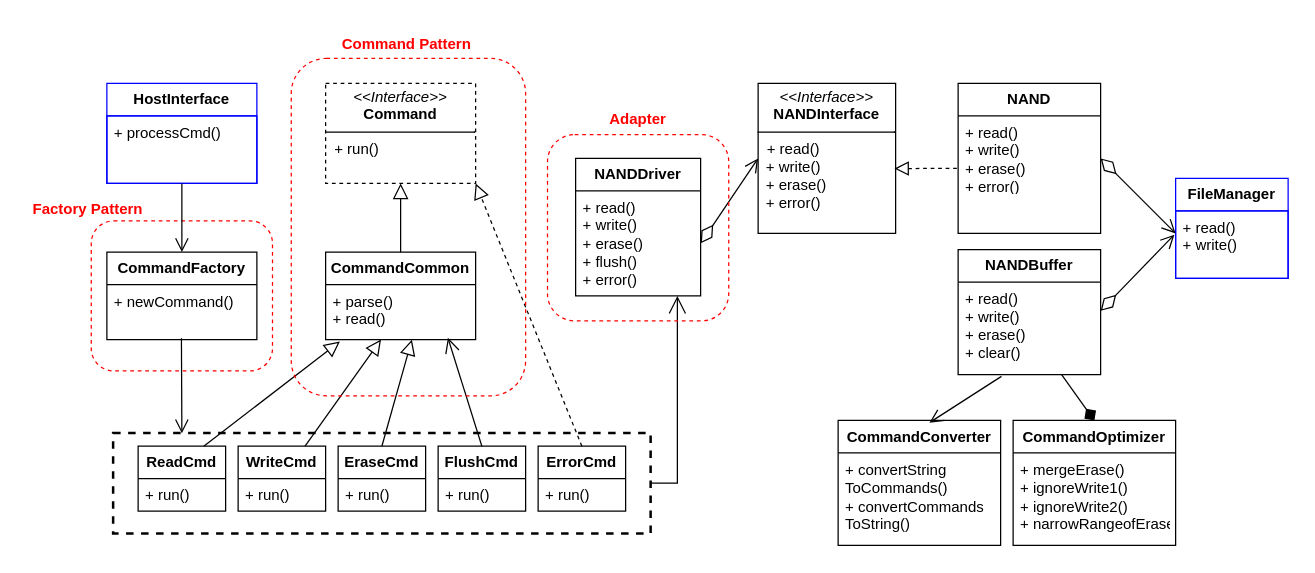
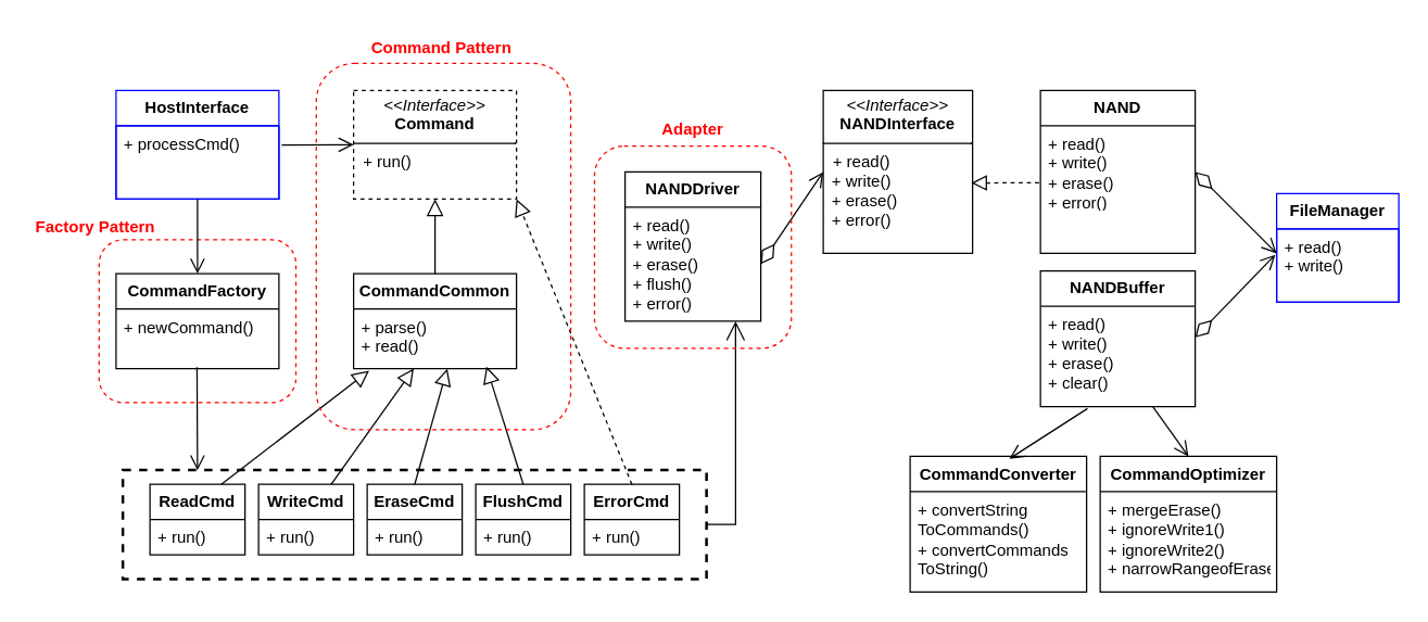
+ <mxCell id="39" value="" style="endArrow=open;endFill=1;endSize=9;html=1;rounded=0;entryX=0;entryY=0.5;entryDx=0;entryDy=0;exitX=1.017;exitY=0.263;exitDx=0;exitDy=0;exitPerimeter=0;" edge="1" parent="1" source="5" target="8"><mxGeometry width="160" relative="1" as="geometry"><mxPoint x="210" y="106" as="sourcePoint" /><mxPoint x="230" y="106" as="targetPoint" /></mxGeometry></mxCell>
- <mxCell id="30" value="" style="endArrow=open;endFill=0;endSize=10;html=1;rounded=0;exitX=0.5;exitY=0;exitDx=0;exitDy=0;entryX=0.815;entryY=0.964;entryDx=0;entryDy=0;entryPerimeter=0;" edge="1" parent="1" source="15" target="36"><mxGeometry width="160" relative="1" as="geometry"><mxPoint x="140" y="386.28" as="sourcePoint" /><mxPoint x="349" y="316.64" as="targetPoint" /></mxGeometry></mxCell>
+ <mxCell id="30" value="" style="endArrow=block;endFill=0;endSize=10;html=1;rounded=0;exitX=0.5;exitY=0;exitDx=0;exitDy=0;entryX=0.815;entryY=0.964;entryDx=0;entryDy=0;entryPerimeter=0;" edge="1" parent="1" source="15" target="36"><mxGeometry width="160" relative="1" as="geometry"><mxPoint x="140" y="386.28" as="sourcePoint" /><mxPoint x="349" y="316.64" as="targetPoint" /></mxGeometry></mxCell>
- <mxCell id="45" value="" style="endArrow=diamond;endFill=1;endSize=9;html=1;rounded=0;entryX=0.5;entryY=0;entryDx=0;entryDy=0;exitX=0.725;exitY=0.997;exitDx=0;exitDy=0;exitPerimeter=0;startSize=9;" edge="1" parent="1" source="24" target="42"><mxGeometry width="160" relative="1" as="geometry"><mxPoint x="916.576" y="307.036" as="sourcePoint" /><mxPoint x="745" y="345.63" as="targetPoint" /></mxGeometry></mxCell>
+ <mxCell id="45" value="" style="endArrow=open;endFill=1;endSize=9;html=1;rounded=0;entryX=0.5;entryY=0;entryDx=0;entryDy=0;exitX=0.725;exitY=0.997;exitDx=0;exitDy=0;exitPerimeter=0;startSize=9;" edge="1" parent="1" source="24" target="42"><mxGeometry width="160" relative="1" as="geometry"><mxPoint x="916.576" y="307.036" as="sourcePoint" /><mxPoint x="745" y="345.63" as="targetPoint" /></mxGeometry></mxCell>
